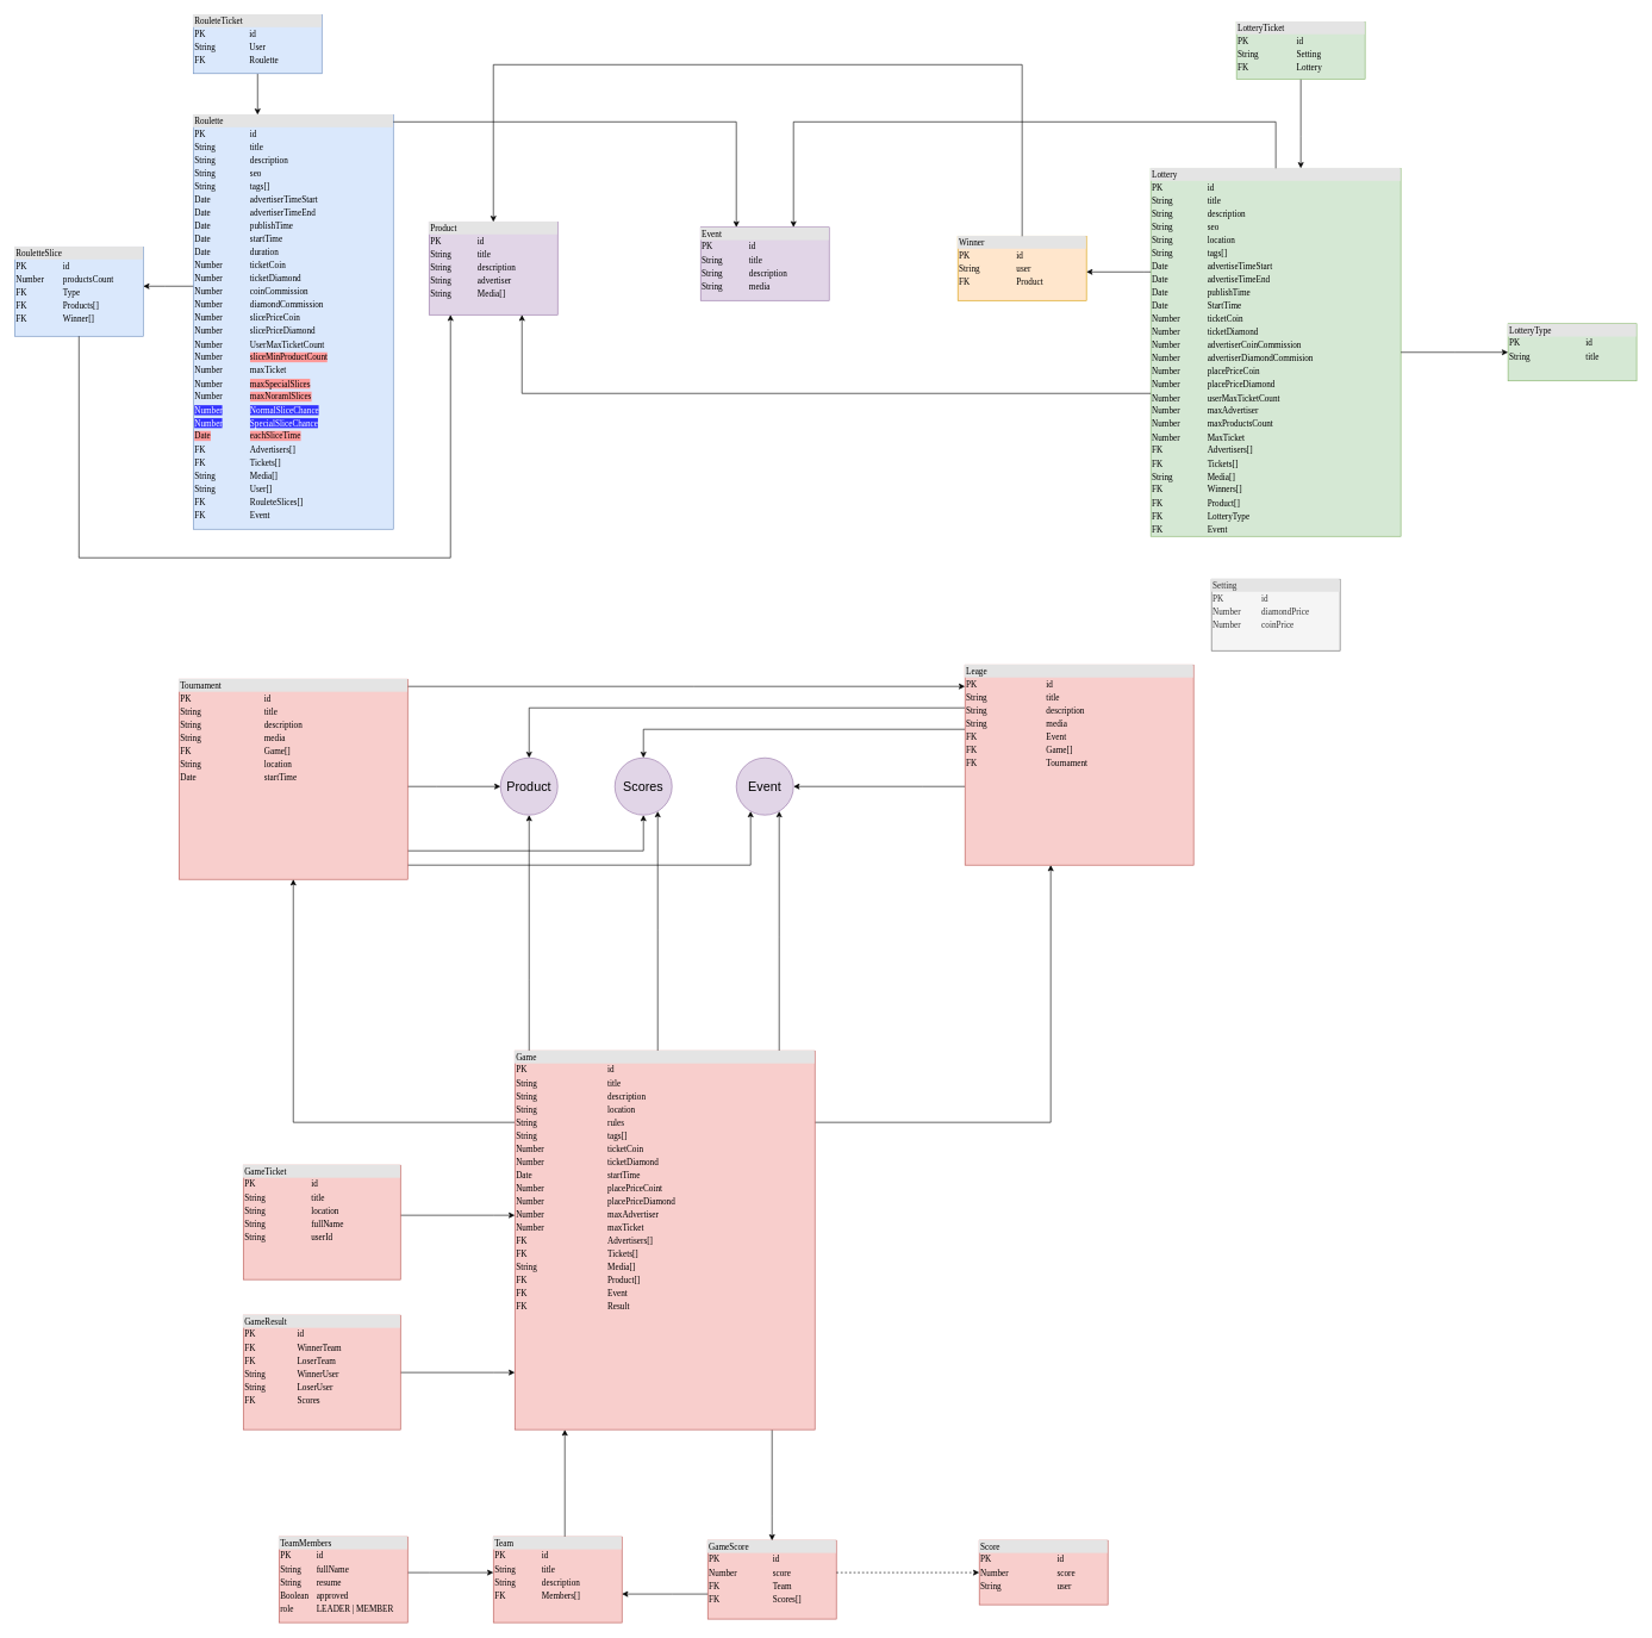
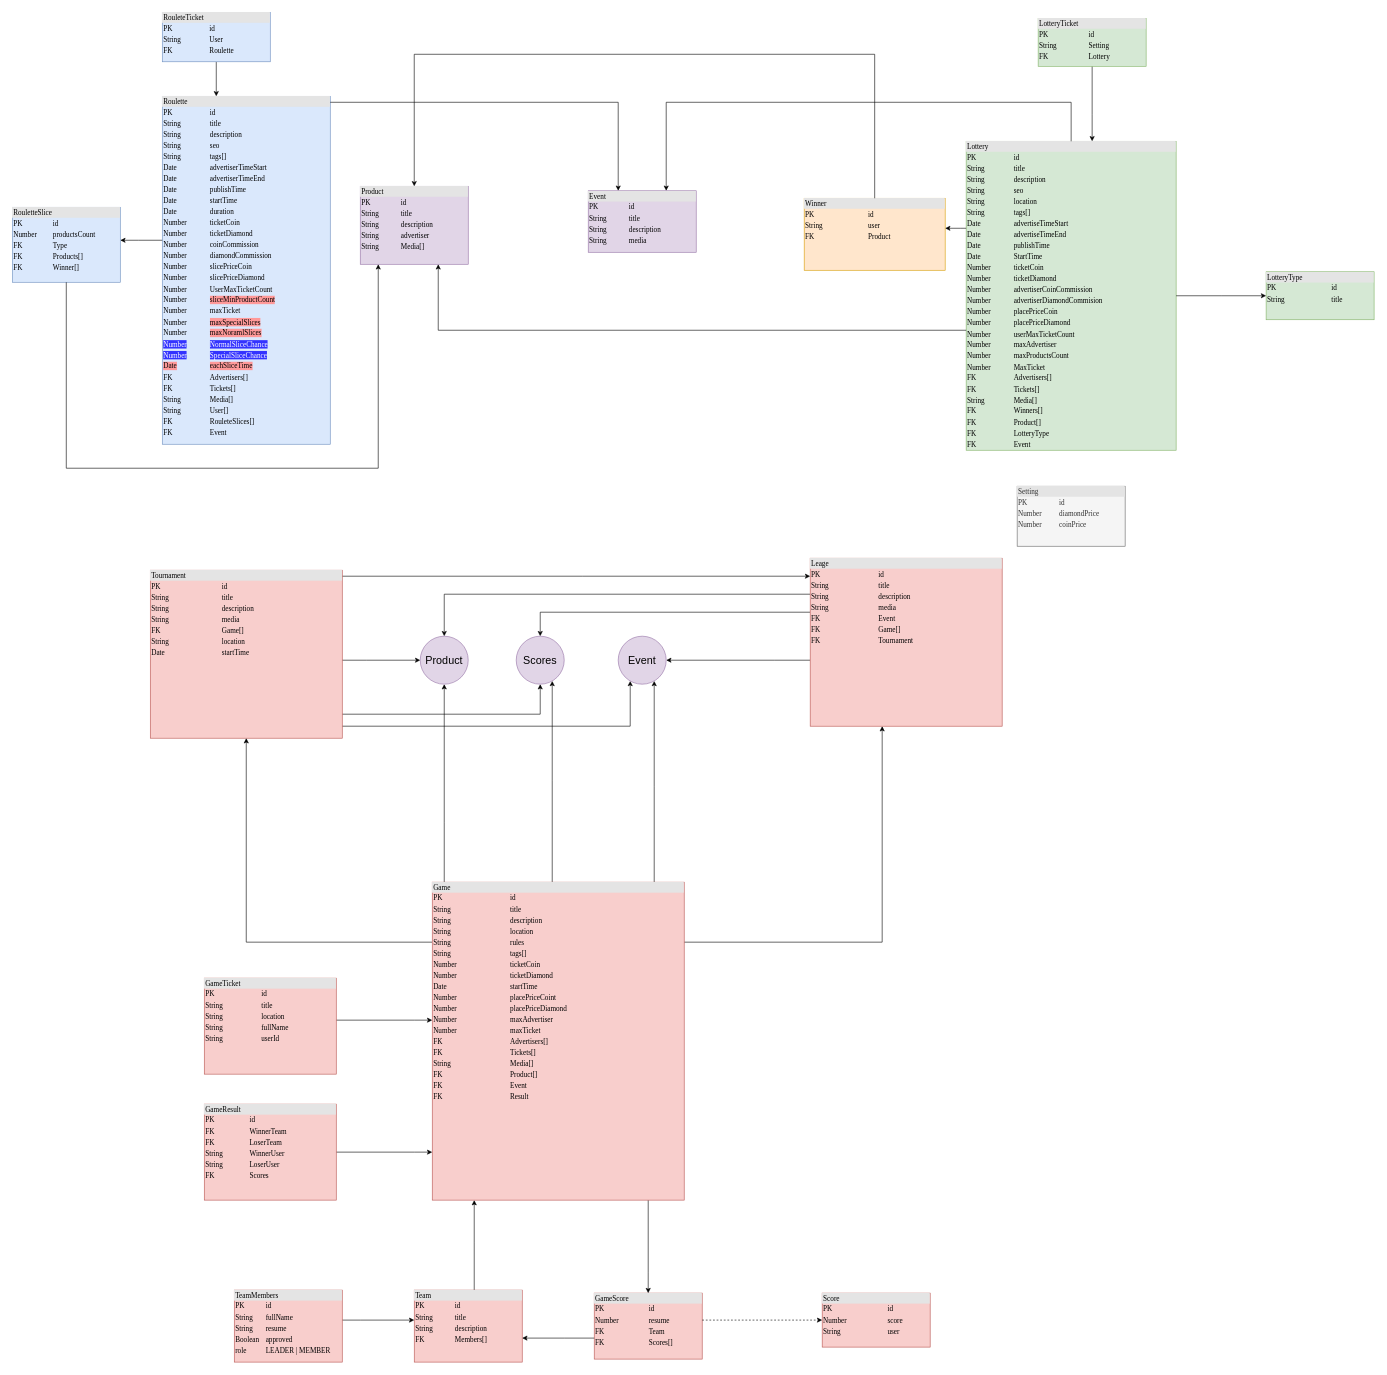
- <mxCell id="13" value="&lt;div style=&quot;box-sizing:border-box;width:100%;background:#e4e4e4;padding:2px;&quot;&gt;Winner&lt;/div&gt;&lt;table style=&quot;width:100%;font-size:1em;&quot; cellpadding=&quot;2&quot; cellspacing=&quot;0&quot;&gt;&lt;tbody&gt;&lt;tr&gt;&lt;td&gt;PK&lt;/td&gt;&lt;td&gt;id&lt;/td&gt;&lt;/tr&gt;&lt;tr&gt;&lt;td&gt;String&lt;/td&gt;&lt;td&gt;user&lt;/td&gt;&lt;/tr&gt;&lt;tr&gt;&lt;td&gt;FK&lt;/td&gt;&lt;td&gt;Product&lt;/td&gt;&lt;/tr&gt;&lt;/tbody&gt;&lt;/table&gt;" style="verticalAlign=top;align=left;overflow=fill;html=1;rounded=0;shadow=0;comic=0;labelBackgroundColor=none;strokeWidth=1;fontFamily=Verdana;fontSize=12;fillColor=#ffe6cc;strokeColor=#d79b00;" parent="1" vertex="1"><mxGeometry x="1340" y="330" width="180" height="90" as="geometry" /></mxCell>
+ <mxCell id="13" value="&lt;div style=&quot;box-sizing:border-box;width:100%;background:#e4e4e4;padding:2px;&quot;&gt;Winner&lt;/div&gt;&lt;table style=&quot;width:100%;font-size:1em;&quot; cellpadding=&quot;2&quot; cellspacing=&quot;0&quot;&gt;&lt;tbody&gt;&lt;tr&gt;&lt;td&gt;PK&lt;/td&gt;&lt;td&gt;id&lt;/td&gt;&lt;/tr&gt;&lt;tr&gt;&lt;td&gt;String&lt;/td&gt;&lt;td&gt;user&lt;/td&gt;&lt;/tr&gt;&lt;tr&gt;&lt;td&gt;FK&lt;/td&gt;&lt;td&gt;Product&lt;/td&gt;&lt;/tr&gt;&lt;/tbody&gt;&lt;/table&gt;" style="verticalAlign=top;align=left;overflow=fill;html=1;rounded=0;shadow=0;comic=0;labelBackgroundColor=none;strokeWidth=1;fontFamily=Verdana;fontSize=12;fillColor=#ffe6cc;strokeColor=#d79b00;" parent="1" vertex="1"><mxGeometry x="1340" y="330" width="235" height="120" as="geometry" /></mxCell>
- <mxCell id="9" value="&lt;div style=&quot;box-sizing: border-box ; width: 100% ; background: #e4e4e4 ; padding: 2px&quot;&gt;GameScore&lt;/div&gt;&lt;table style=&quot;width: 100% ; font-size: 1em&quot; cellpadding=&quot;2&quot; cellspacing=&quot;0&quot;&gt;&lt;tbody&gt;&lt;tr&gt;&lt;td&gt;PK&lt;/td&gt;&lt;td&gt;id&lt;/td&gt;&lt;/tr&gt;&lt;tr&gt;&lt;td&gt;Number&lt;/td&gt;&lt;td&gt;score&lt;/td&gt;&lt;/tr&gt;&lt;tr&gt;&lt;td&gt;FK&lt;/td&gt;&lt;td&gt;Team&lt;/td&gt;&lt;/tr&gt;&lt;tr&gt;&lt;td&gt;FK&lt;/td&gt;&lt;td&gt;Scores[]&lt;/td&gt;&lt;/tr&gt;&lt;/tbody&gt;&lt;/table&gt;" style="verticalAlign=top;align=left;overflow=fill;html=1;rounded=0;shadow=0;comic=0;labelBackgroundColor=none;strokeWidth=1;fontFamily=Verdana;fontSize=12;fillColor=#f8cecc;strokeColor=#b85450;" parent="1" vertex="1"><mxGeometry x="990" y="2155" width="180" height="110" as="geometry" /></mxCell>
+ <mxCell id="9" value="&lt;div style=&quot;box-sizing: border-box ; width: 100% ; background: #e4e4e4 ; padding: 2px&quot;&gt;GameScore&lt;/div&gt;&lt;table style=&quot;width: 100% ; font-size: 1em&quot; cellpadding=&quot;2&quot; cellspacing=&quot;0&quot;&gt;&lt;tbody&gt;&lt;tr&gt;&lt;td&gt;PK&lt;/td&gt;&lt;td&gt;id&lt;/td&gt;&lt;/tr&gt;&lt;tr&gt;&lt;td&gt;Number&lt;/td&gt;&lt;td&gt;resume&lt;/td&gt;&lt;/tr&gt;&lt;tr&gt;&lt;td&gt;FK&lt;/td&gt;&lt;td&gt;Team&lt;/td&gt;&lt;/tr&gt;&lt;tr&gt;&lt;td&gt;FK&lt;/td&gt;&lt;td&gt;Scores[]&lt;/td&gt;&lt;/tr&gt;&lt;/tbody&gt;&lt;/table&gt;" style="verticalAlign=top;align=left;overflow=fill;html=1;rounded=0;shadow=0;comic=0;labelBackgroundColor=none;strokeWidth=1;fontFamily=Verdana;fontSize=12;fillColor=#f8cecc;strokeColor=#b85450;" parent="1" vertex="1"><mxGeometry x="990" y="2155" width="180" height="110" as="geometry" /></mxCell>
